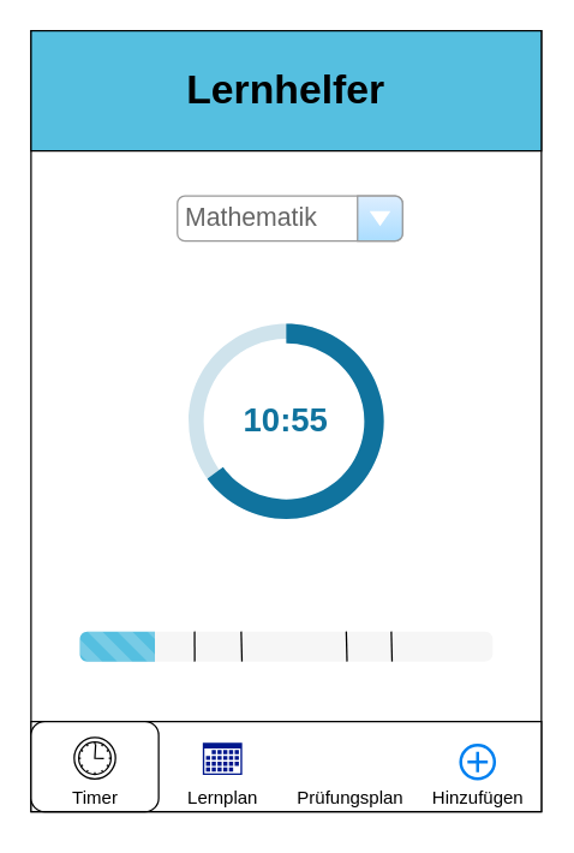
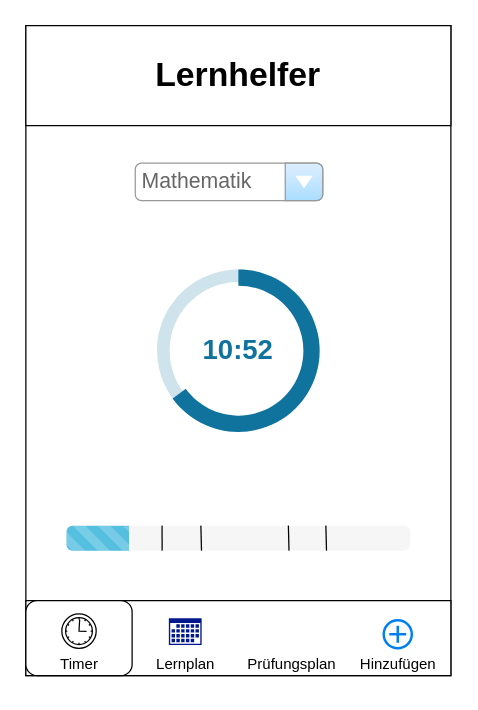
- <mxCell id="3" value="&lt;h1&gt;&lt;font style=&quot;font-size: 27px;&quot;&gt;Lernhelfer&lt;/font&gt;&lt;/h1&gt;" style="rounded=0;whiteSpace=wrap;html=1;fillColor=#55bfe0;" vertex="1" parent="1"><mxGeometry x="20" y="20" width="340" height="80" as="geometry" /></mxCell>
+ <mxCell id="3" value="&lt;h1&gt;&lt;font style=&quot;font-size: 27px;&quot;&gt;Lernhelfer&lt;/font&gt;&lt;/h1&gt;" style="rounded=0;whiteSpace=wrap;html=1;" vertex="1" parent="1"><mxGeometry x="20" y="20" width="340" height="80" as="geometry" /></mxCell>
- <mxCell id="26" value="Mathematik" style="strokeWidth=1;shadow=0;dashed=0;align=center;html=1;shape=mxgraph.mockup.forms.comboBox;strokeColor=#999999;fillColor=#ddeeff;align=left;fillColor2=#aaddff;mainText=;fontColor=#666666;fontSize=17;spacingLeft=3;" vertex="1" parent="1"><mxGeometry x="117.5" y="130" width="150" height="30" as="geometry" /></mxCell>
+ <mxCell id="26" value="Mathematik" style="strokeWidth=1;shadow=0;dashed=0;align=center;html=1;shape=mxgraph.mockup.forms.comboBox;strokeColor=#999999;fillColor=#ddeeff;align=left;fillColor2=#aaddff;mainText=;fontColor=#666666;fontSize=17;spacingLeft=3;" vertex="1" parent="1"><mxGeometry x="107.5" y="130" width="150" height="30" as="geometry" /></mxCell>
- <mxCell id="15" value="10:55" style="verticalLabelPosition=middle;verticalAlign=middle;html=1;shape=mxgraph.basic.partConcEllipse;startAngle=0;endAngle=0.65;arcWidth=0.2;strokeColor=none;fillColor=#10739E;fontSize=22;fontColor=#10739E;align=center;fontStyle=1;whiteSpace=wrap;" vertex="1" parent="14"><mxGeometry width="130" height="130" as="geometry" /></mxCell>
+ <mxCell id="15" value="10:52" style="verticalLabelPosition=middle;verticalAlign=middle;html=1;shape=mxgraph.basic.partConcEllipse;startAngle=0;endAngle=0.65;arcWidth=0.2;strokeColor=none;fillColor=#10739E;fontSize=22;fontColor=#10739E;align=center;fontStyle=1;whiteSpace=wrap;" vertex="1" parent="14"><mxGeometry width="130" height="130" as="geometry" /></mxCell>
